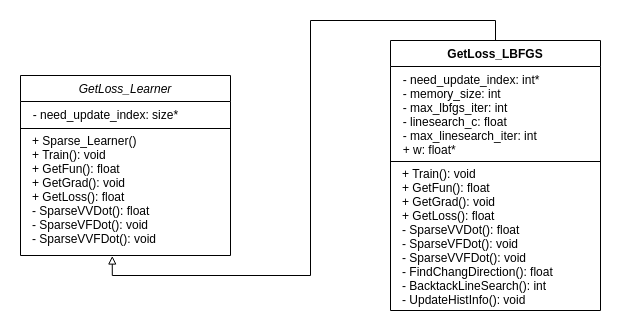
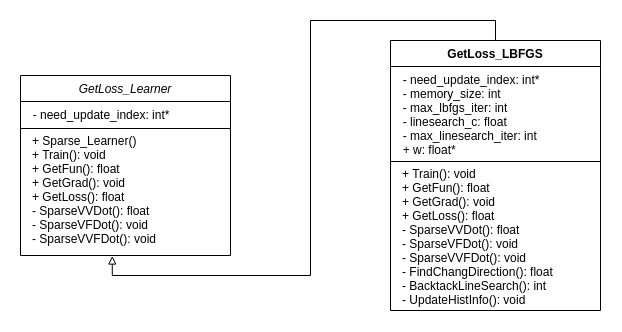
- <mxCell id="3" value="  - need_update_index: size*" style="text;strokeColor=none;fillColor=none;align=left;verticalAlign=top;spacingLeft=4;spacingRight=4;overflow=hidden;rotatable=0;points=[[0,0.5],[1,0.5]];portConstraint=eastwest;" vertex="1" parent="2"><mxGeometry y="26" width="210" height="26" as="geometry" /></mxCell>
+ <mxCell id="3" value="  - need_update_index: int*" style="text;strokeColor=none;fillColor=none;align=left;verticalAlign=top;spacingLeft=4;spacingRight=4;overflow=hidden;rotatable=0;points=[[0,0.5],[1,0.5]];portConstraint=eastwest;" vertex="1" parent="2"><mxGeometry y="26" width="210" height="26" as="geometry" /></mxCell>
